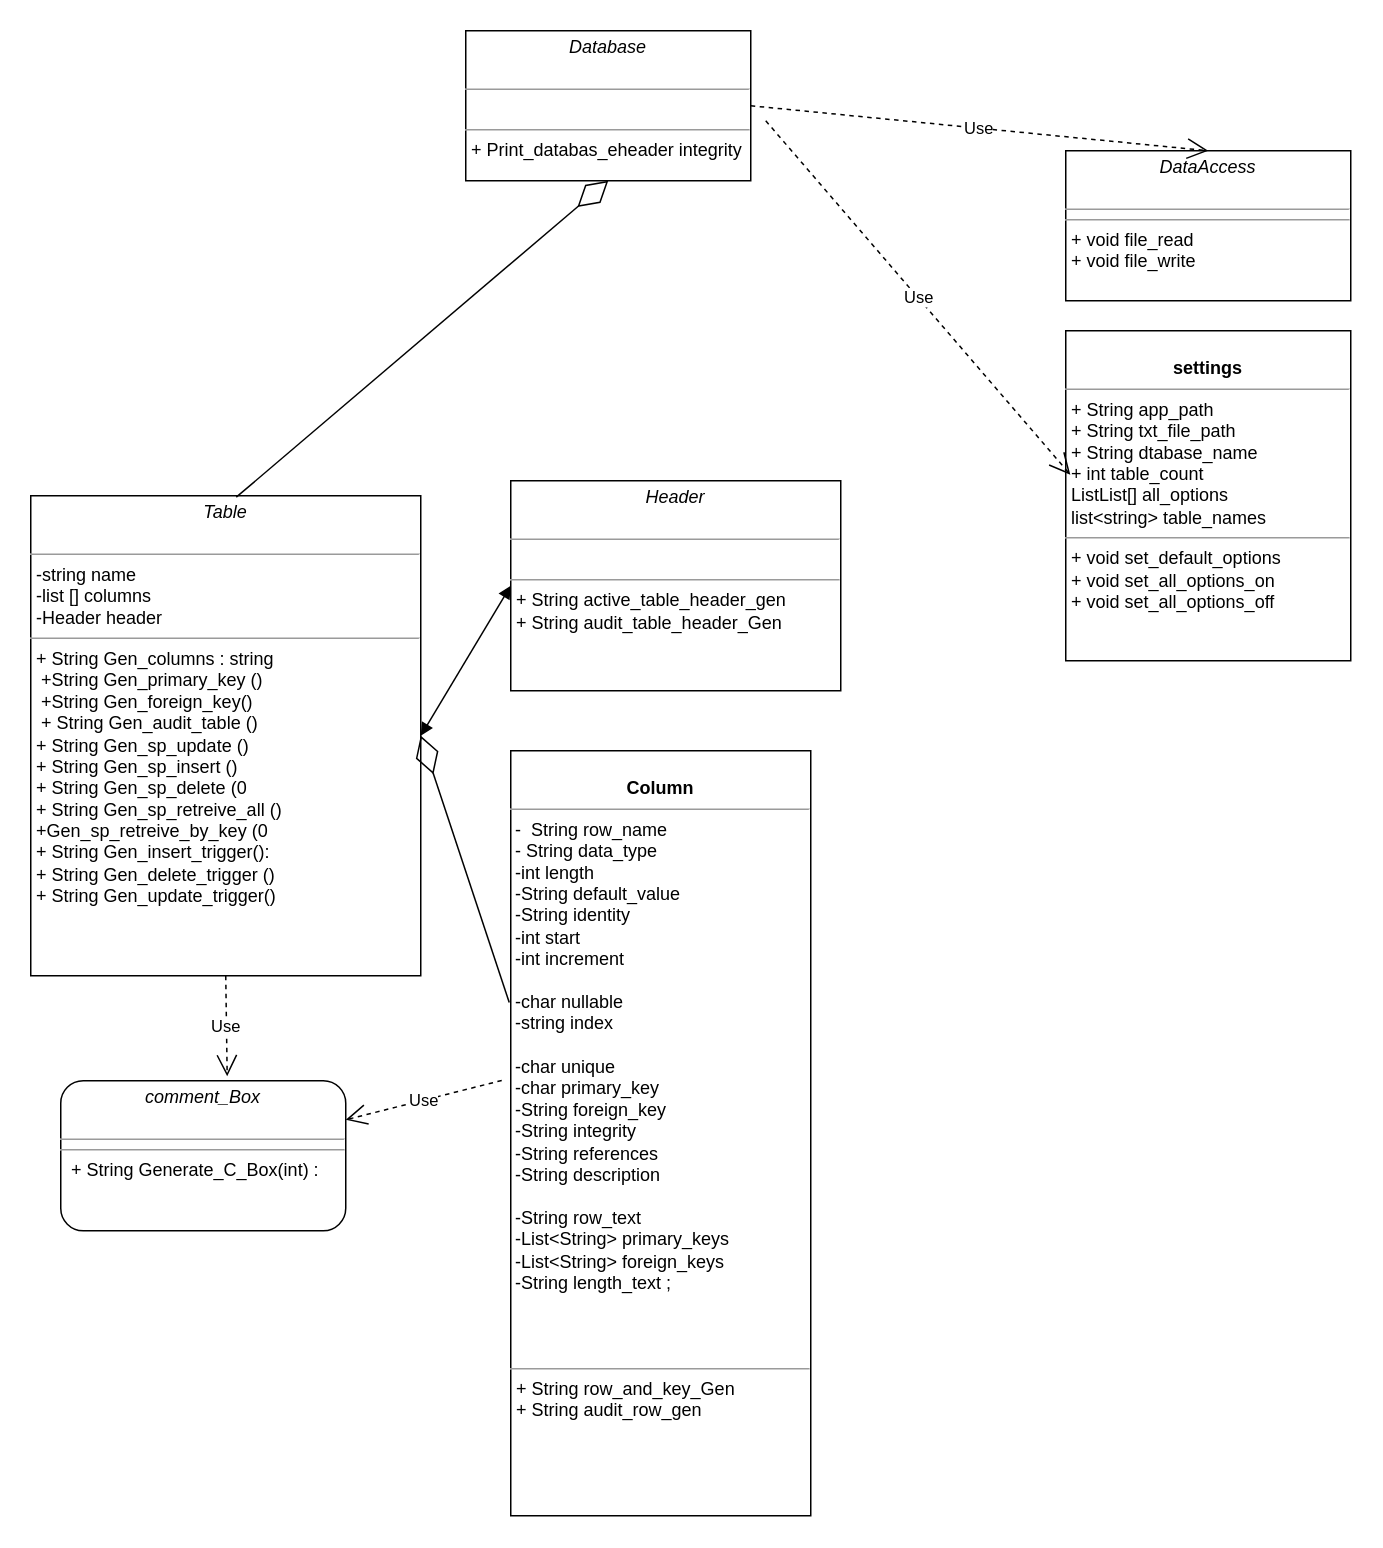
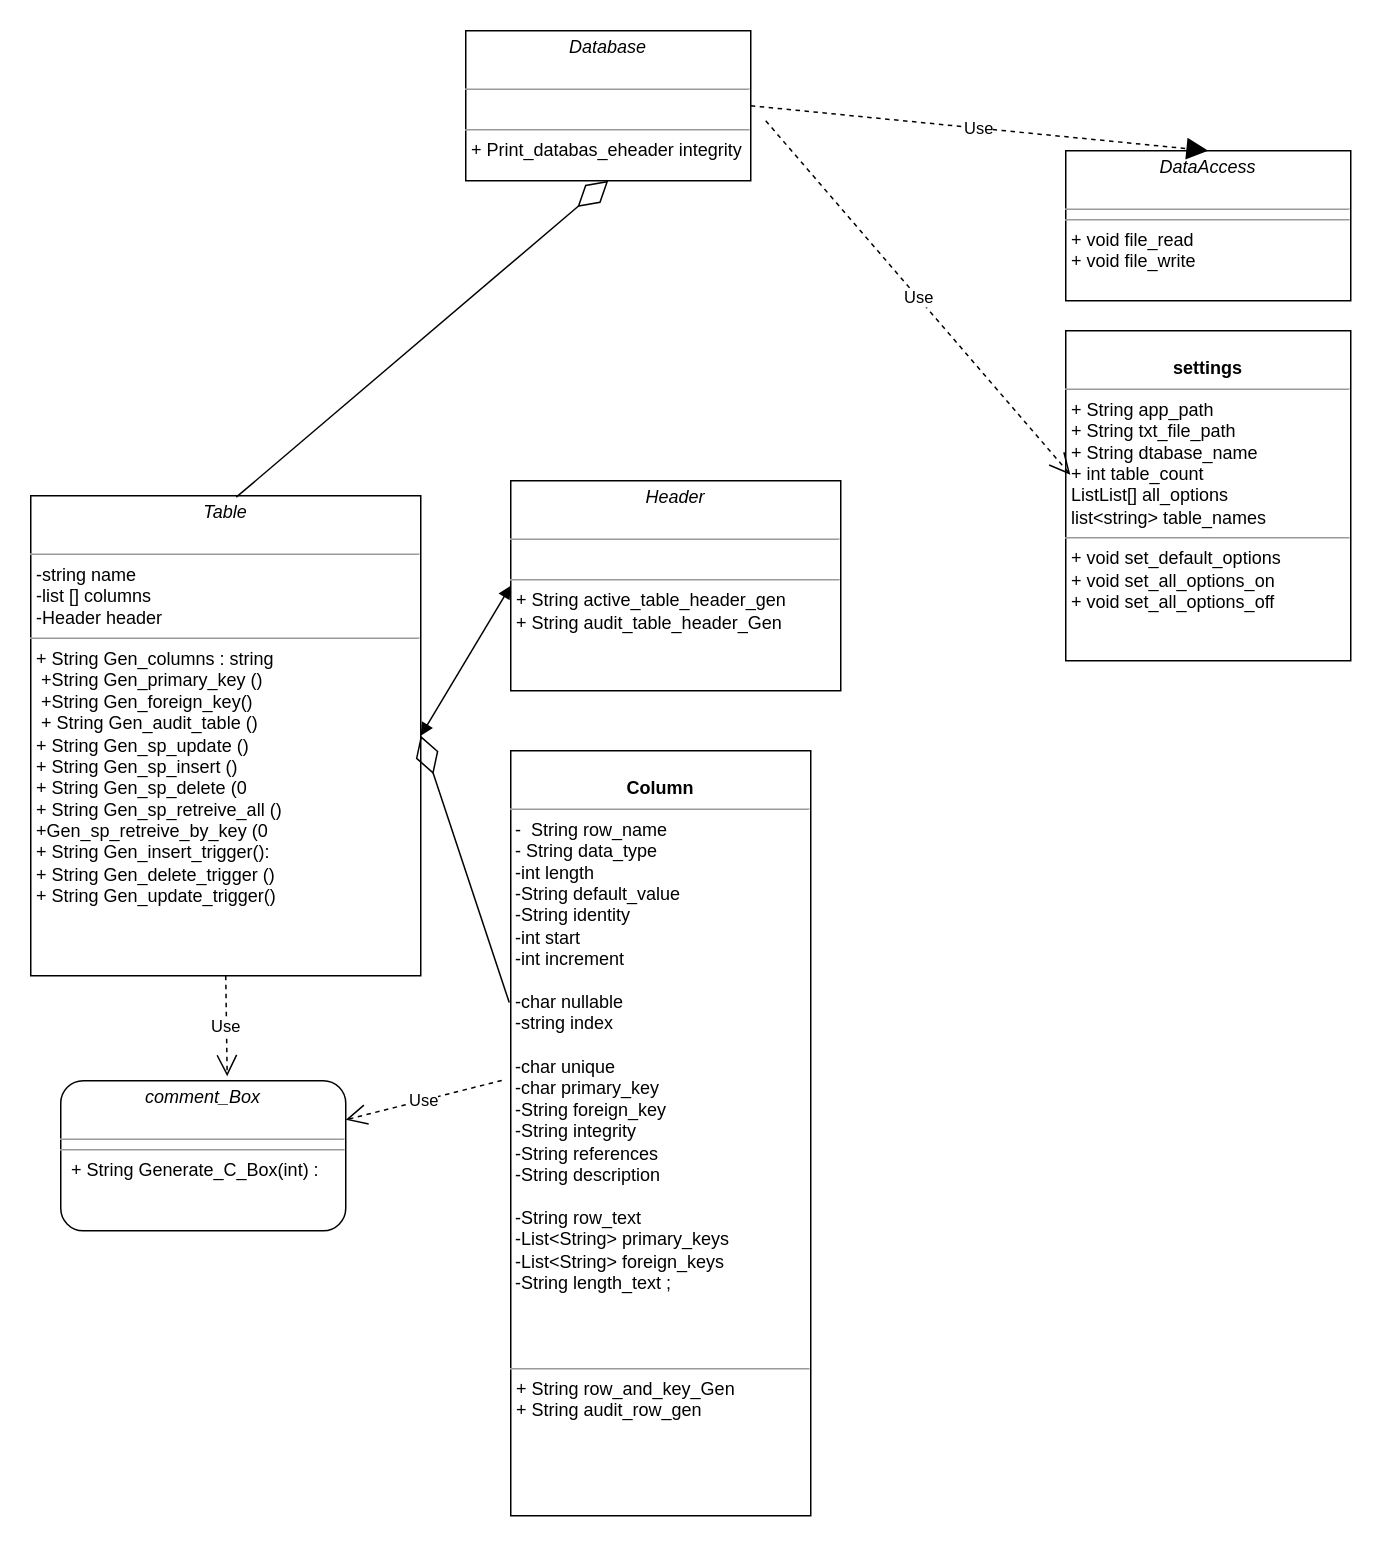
- <mxCell id="13" value="Use" style="endArrow=open;endSize=12;dashed=1;html=1;rounded=0;exitX=1;exitY=0.5;exitDx=0;exitDy=0;entryX=0.5;entryY=0;entryDx=0;entryDy=0;" edge="1" parent="1" source="2" target="8"><mxGeometry width="160" relative="1" as="geometry"><mxPoint x="660" y="520" as="sourcePoint" /><mxPoint x="910" y="600" as="targetPoint" /></mxGeometry></mxCell>
+ <mxCell id="13" value="Use" style="endArrow=block;endSize=12;dashed=1;html=1;rounded=0;exitX=1;exitY=0.5;exitDx=0;exitDy=0;entryX=0.5;entryY=0;entryDx=0;entryDy=0;" edge="1" parent="1" source="2" target="8"><mxGeometry width="160" relative="1" as="geometry"><mxPoint x="660" y="520" as="sourcePoint" /><mxPoint x="910" y="600" as="targetPoint" /></mxGeometry></mxCell>
